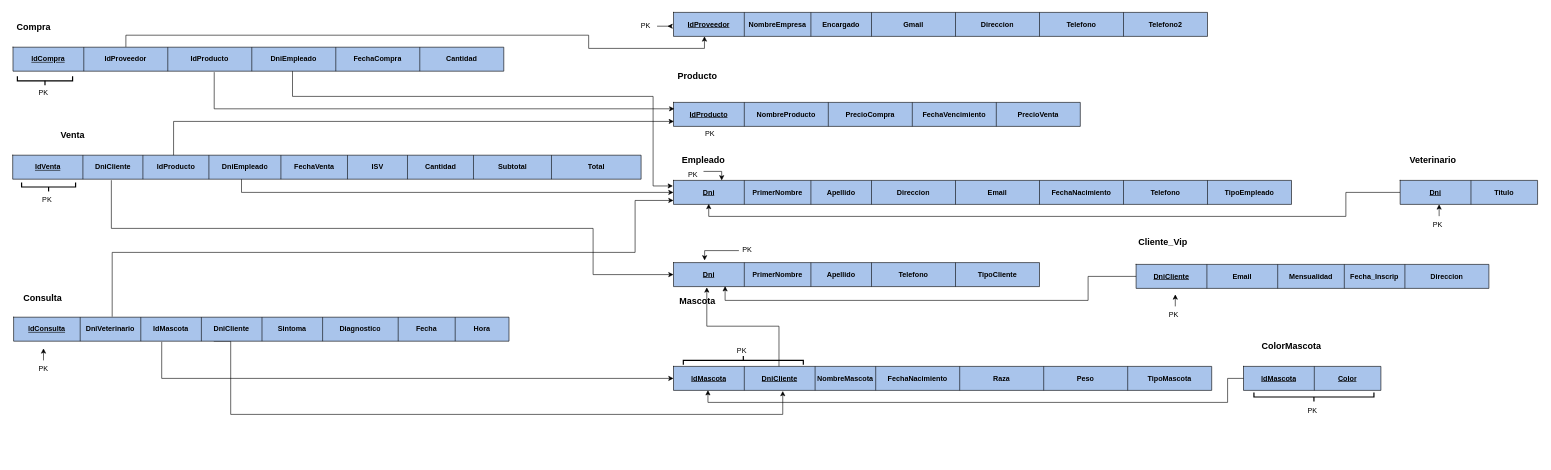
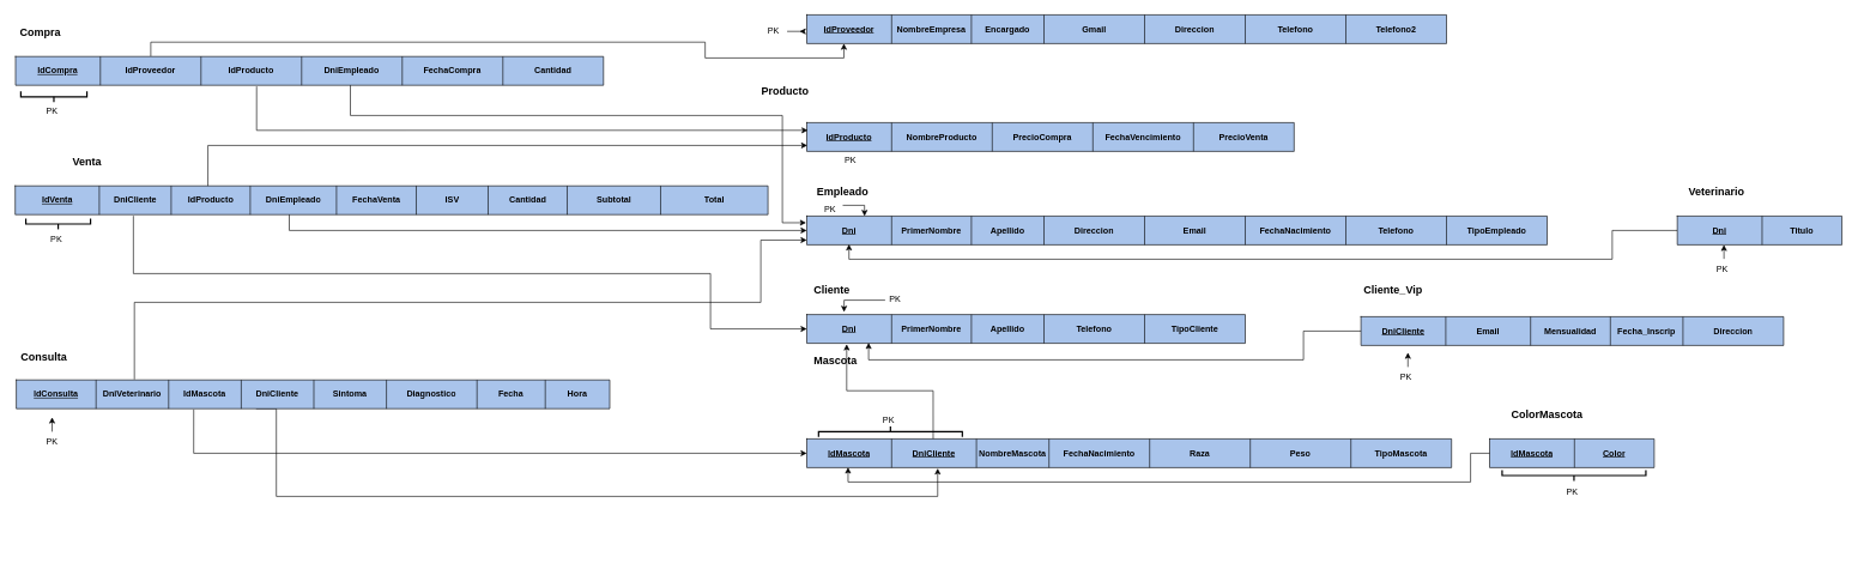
- <mxCell id="52" value="Producto" style="text;html=1;strokeColor=none;fillColor=none;align=center;verticalAlign=middle;whiteSpace=wrap;rounded=0;fontStyle=1;fontSize=15;" parent="1" vertex="1"><mxGeometry x="1122" y="110" width="80.11" height="30" as="geometry" /></mxCell>
+ <mxCell id="52" value="Producto" style="text;html=1;strokeColor=none;fillColor=none;align=center;verticalAlign=middle;whiteSpace=wrap;rounded=0;fontStyle=1;fontSize=15;" parent="1" vertex="1"><mxGeometry x="1052" y="110" width="80.11" height="30" as="geometry" /></mxCell>
+ <mxCell id="29" value="Cliente" style="text;html=1;strokeColor=none;fillColor=none;align=center;verticalAlign=middle;whiteSpace=wrap;rounded=0;fontStyle=1;fontSize=15;" parent="1" vertex="1"><mxGeometry x="1122" y="387" width="70.11" height="30" as="geometry" /></mxCell>
- <mxCell id="38" value="Consulta" style="text;html=1;strokeColor=none;fillColor=none;align=center;verticalAlign=middle;whiteSpace=wrap;rounded=0;fontStyle=1;fontSize=15;" parent="1" vertex="1"><mxGeometry x="30.66" y="480" width="80.11" height="30" as="geometry" /></mxCell>
+ <mxCell id="38" value="Consulta" style="text;html=1;strokeColor=none;fillColor=none;align=center;verticalAlign=middle;whiteSpace=wrap;rounded=0;fontStyle=1;fontSize=15;" parent="1" vertex="1"><mxGeometry x="20.66" y="480" width="80.11" height="30" as="geometry" /></mxCell>
